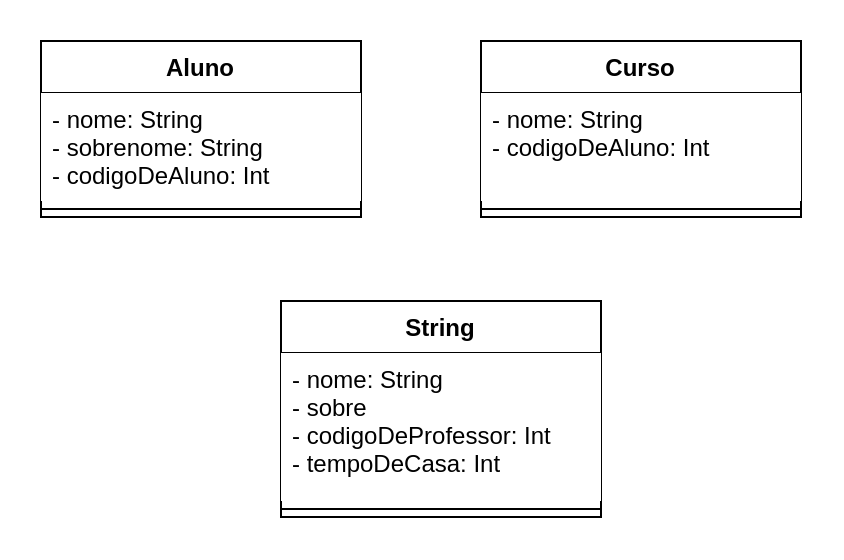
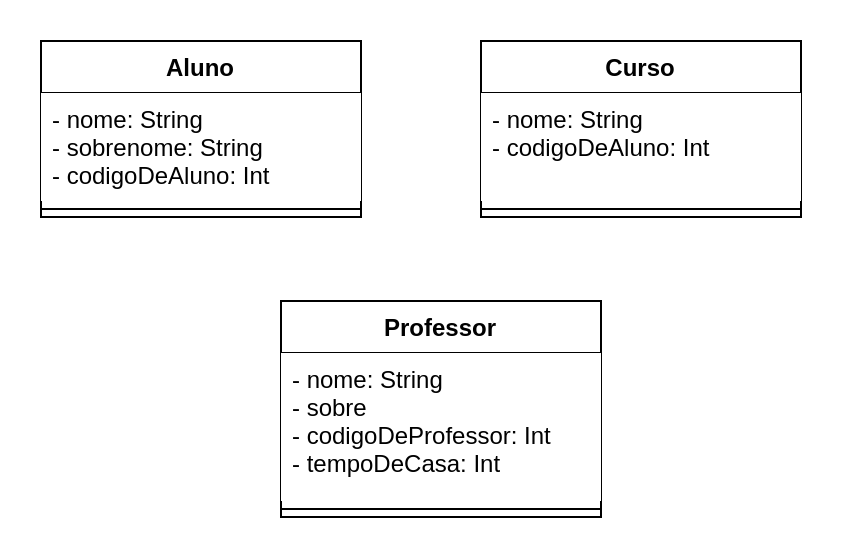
- <mxCell id="8" value="String" style="swimlane;fontStyle=1;align=center;verticalAlign=top;childLayout=stackLayout;horizontal=1;startSize=26;horizontalStack=0;resizeParent=1;resizeParentMax=0;resizeLast=0;collapsible=1;marginBottom=0;" parent="1" vertex="1"><mxGeometry x="140" y="150" width="160" height="108" as="geometry" /></mxCell>
+ <mxCell id="8" value="Professor" style="swimlane;fontStyle=1;align=center;verticalAlign=top;childLayout=stackLayout;horizontal=1;startSize=26;horizontalStack=0;resizeParent=1;resizeParentMax=0;resizeLast=0;collapsible=1;marginBottom=0;" parent="1" vertex="1"><mxGeometry x="140" y="150" width="160" height="108" as="geometry" /></mxCell>
